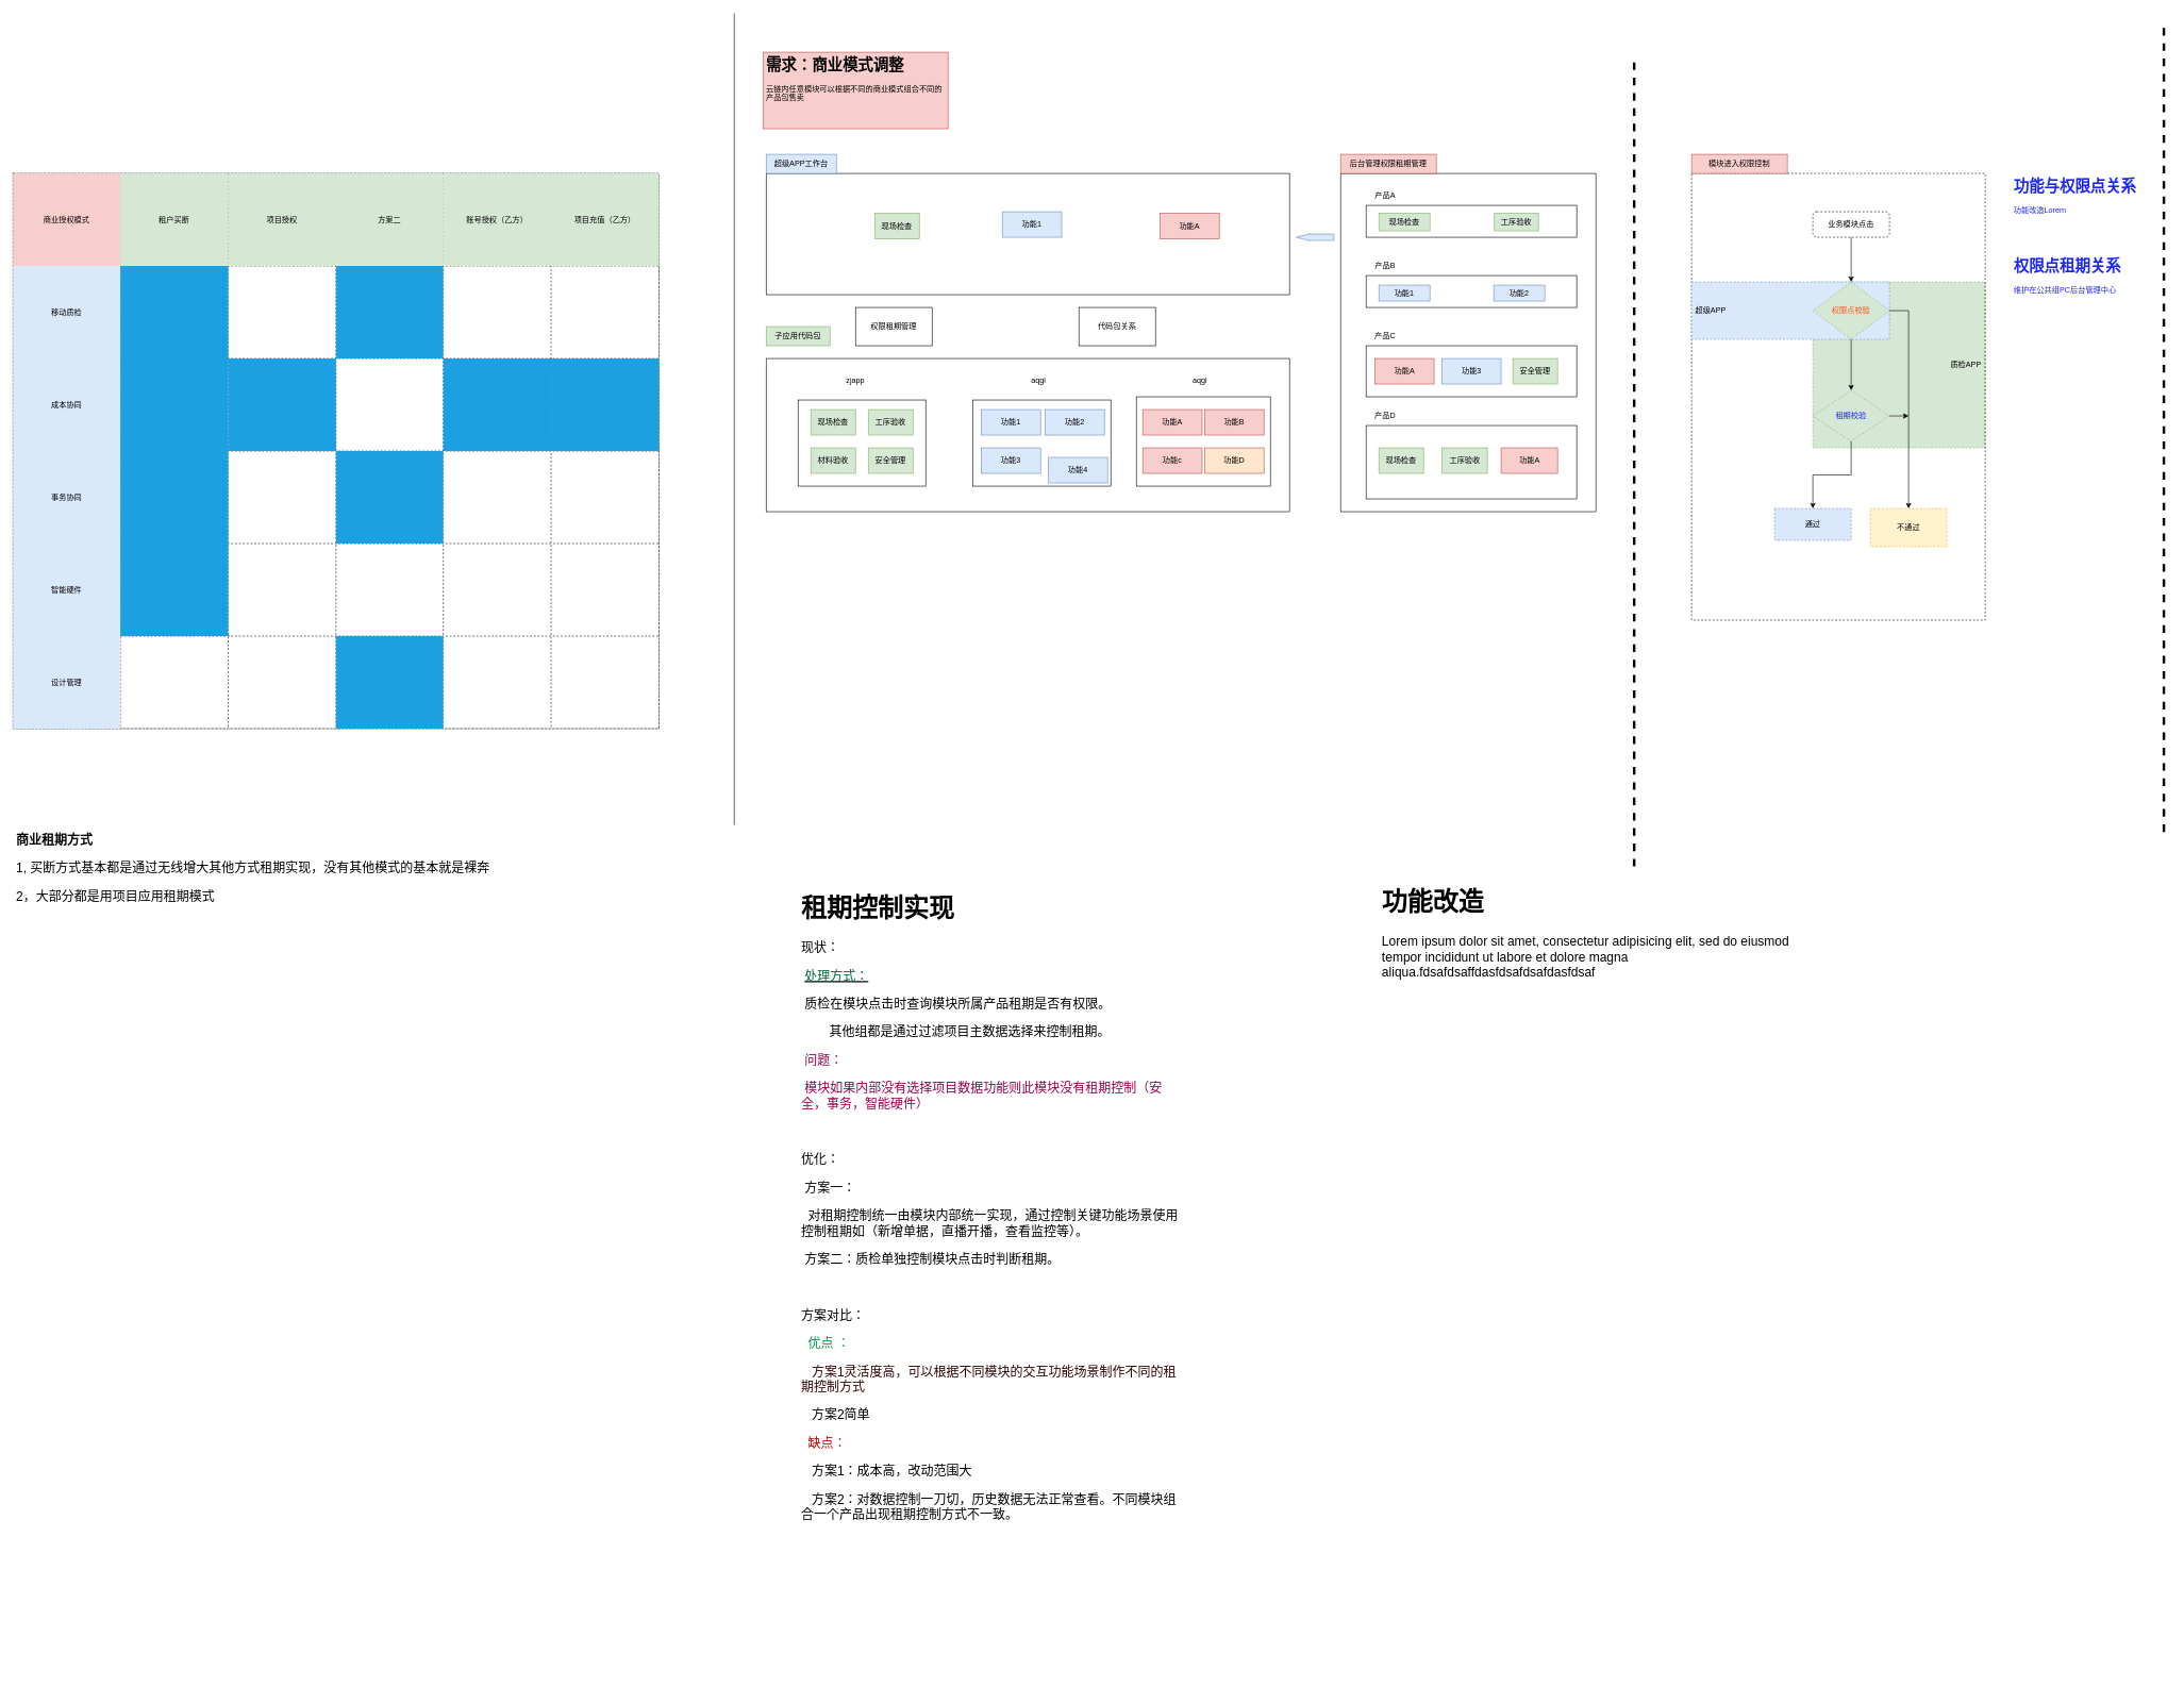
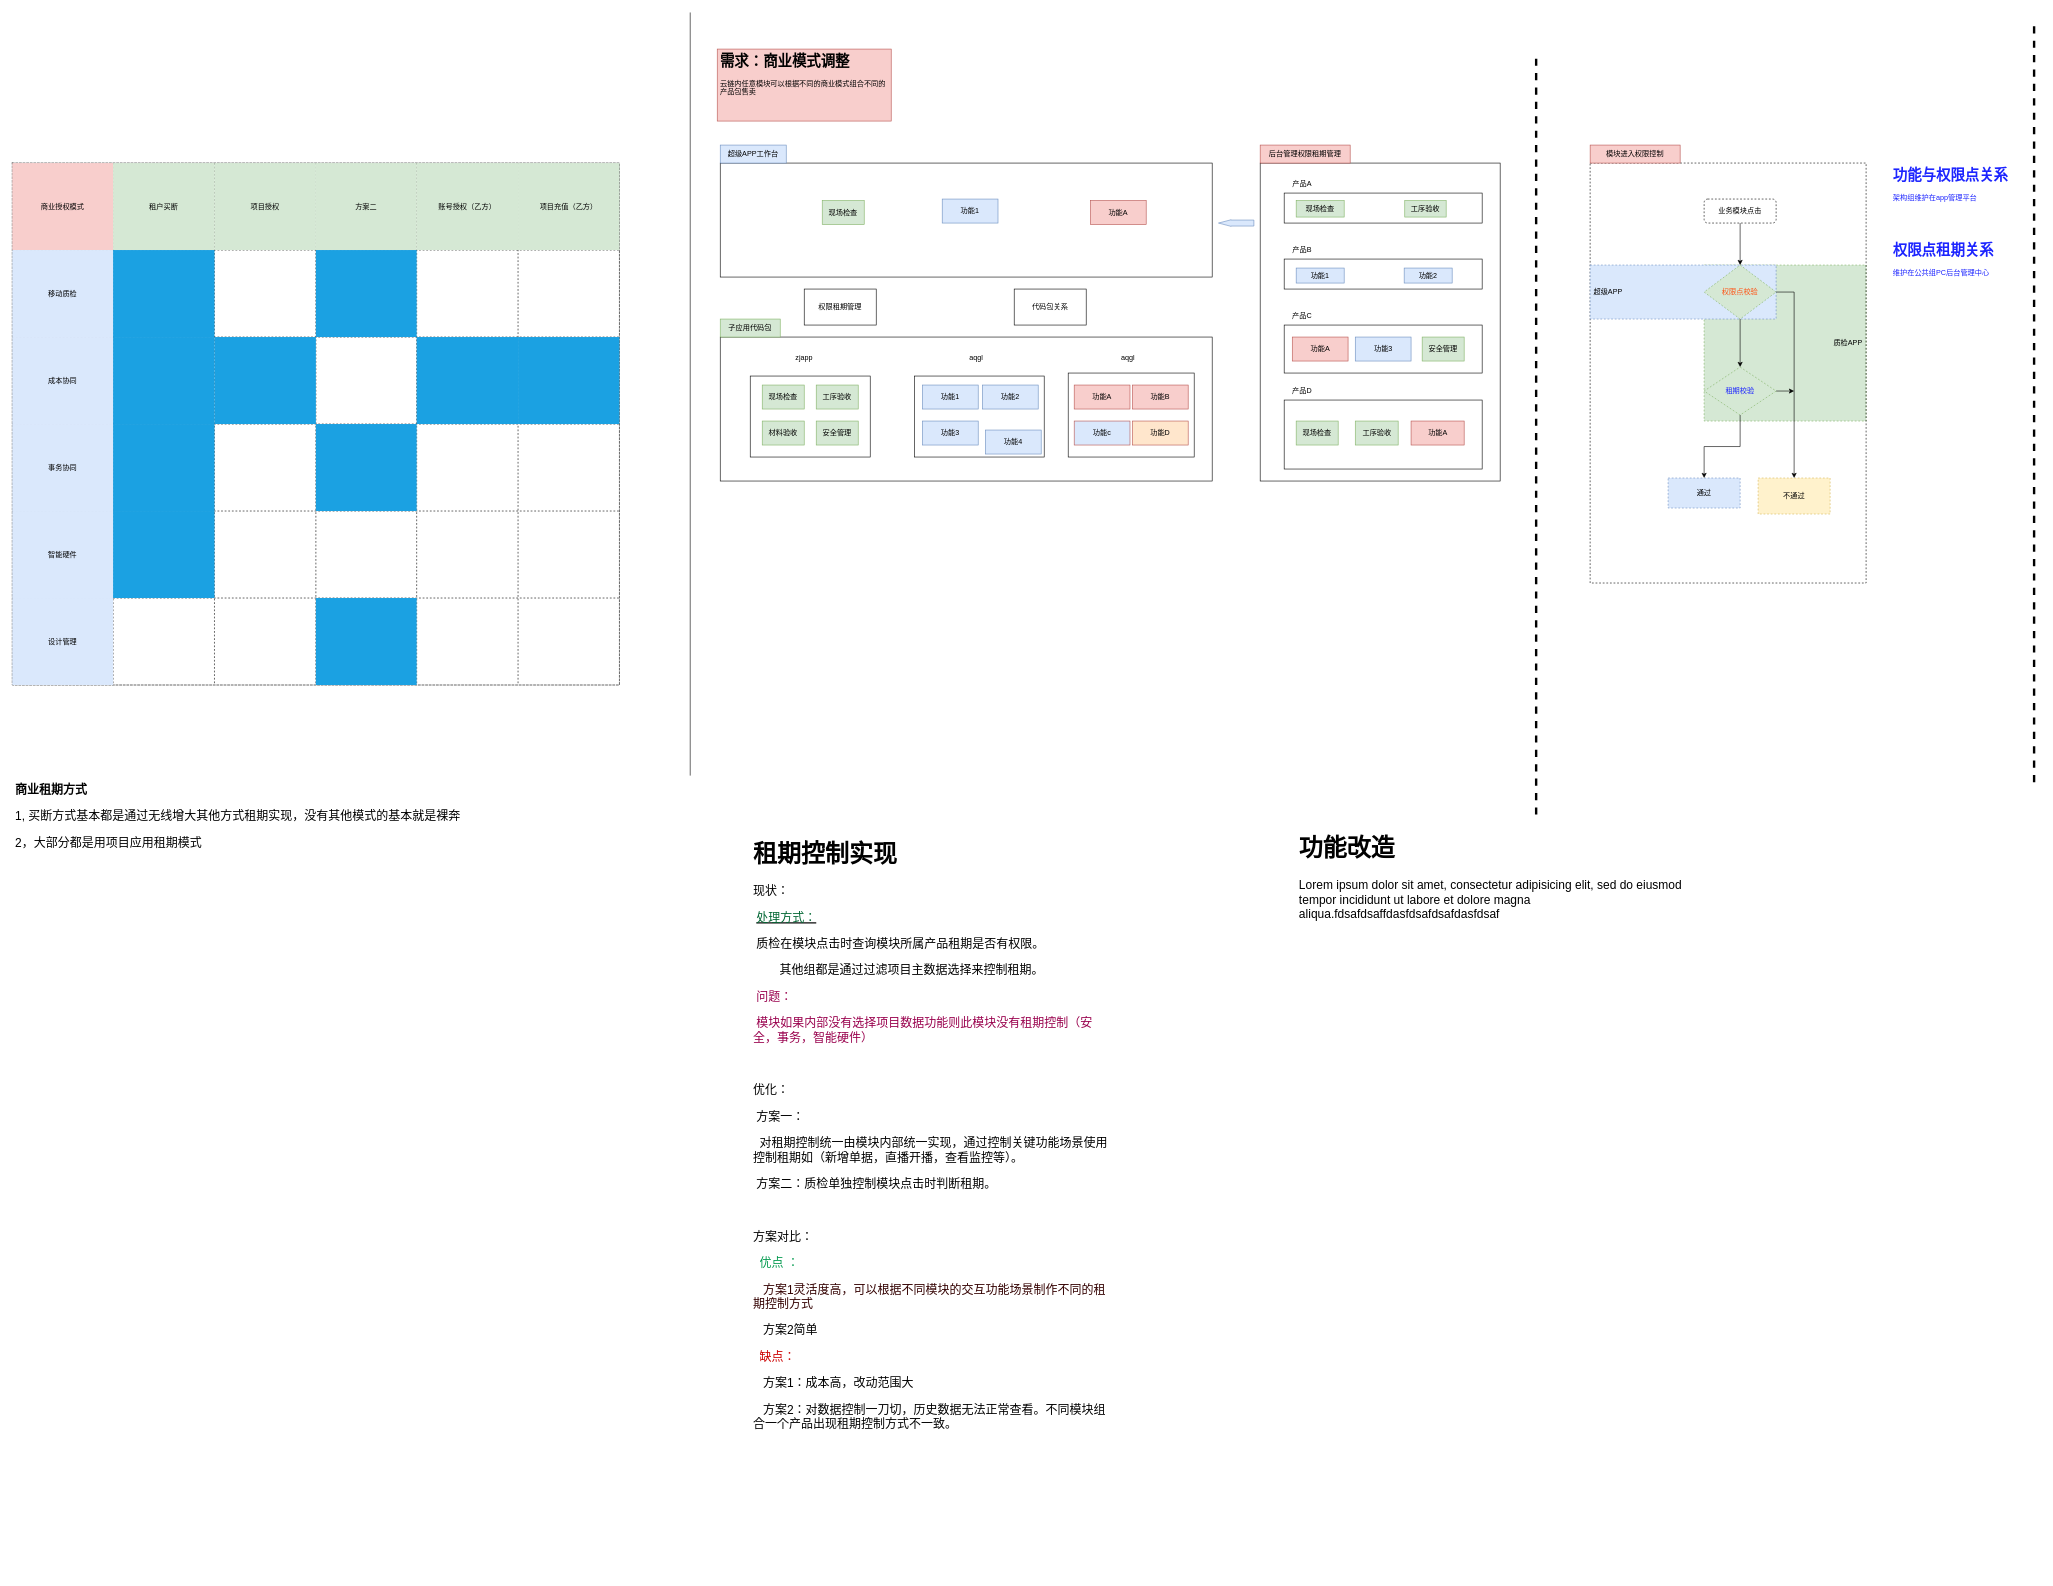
- <mxCell id="46" value="&lt;h1&gt;功能与权限点关系&lt;/h1&gt;&lt;p&gt;功能改造Lorem&lt;/p&gt;" style="text;html=1;strokeColor=none;fillColor=none;spacing=5;spacingTop=-20;whiteSpace=wrap;overflow=hidden;rounded=0;dashed=1;fontColor=#1C24FF;" parent="1" vertex="1"><mxGeometry x="3150" y="271" width="250" height="120" as="geometry" /></mxCell>
+ <mxCell id="46" value="&lt;h1&gt;功能与权限点关系&lt;/h1&gt;&lt;p&gt;架构组维护在app管理平台&lt;/p&gt;" style="text;html=1;strokeColor=none;fillColor=none;spacing=5;spacingTop=-20;whiteSpace=wrap;overflow=hidden;rounded=0;dashed=1;fontColor=#1C24FF;" parent="1" vertex="1"><mxGeometry x="3150" y="271" width="250" height="120" as="geometry" /></mxCell>
- <mxCell id="5" value="子应用代码包" style="text;html=1;strokeColor=#82b366;fillColor=#d5e8d4;align=center;verticalAlign=middle;whiteSpace=wrap;rounded=0;" parent="1" vertex="1"><mxGeometry x="1200" y="511" width="100" height="30" as="geometry" /></mxCell>
+ <mxCell id="5" value="子应用代码包" style="text;html=1;strokeColor=#82b366;fillColor=#d5e8d4;align=center;verticalAlign=middle;whiteSpace=wrap;rounded=0;" parent="1" vertex="1"><mxGeometry x="1200" y="531" width="100" height="30" as="geometry" /></mxCell>
- <mxCell id="22" value="功能c" style="rounded=0;whiteSpace=wrap;html=1;fillColor=#f8cecc;strokeColor=#b85450;" parent="1" vertex="1"><mxGeometry x="1790" y="701" width="93" height="40" as="geometry" /></mxCell>
+ <mxCell id="22" value="功能c" style="rounded=0;whiteSpace=wrap;html=1;fillColor=#dae8fc;strokeColor=#b85450;" parent="1" vertex="1"><mxGeometry x="1790" y="701" width="93" height="40" as="geometry" /></mxCell>
